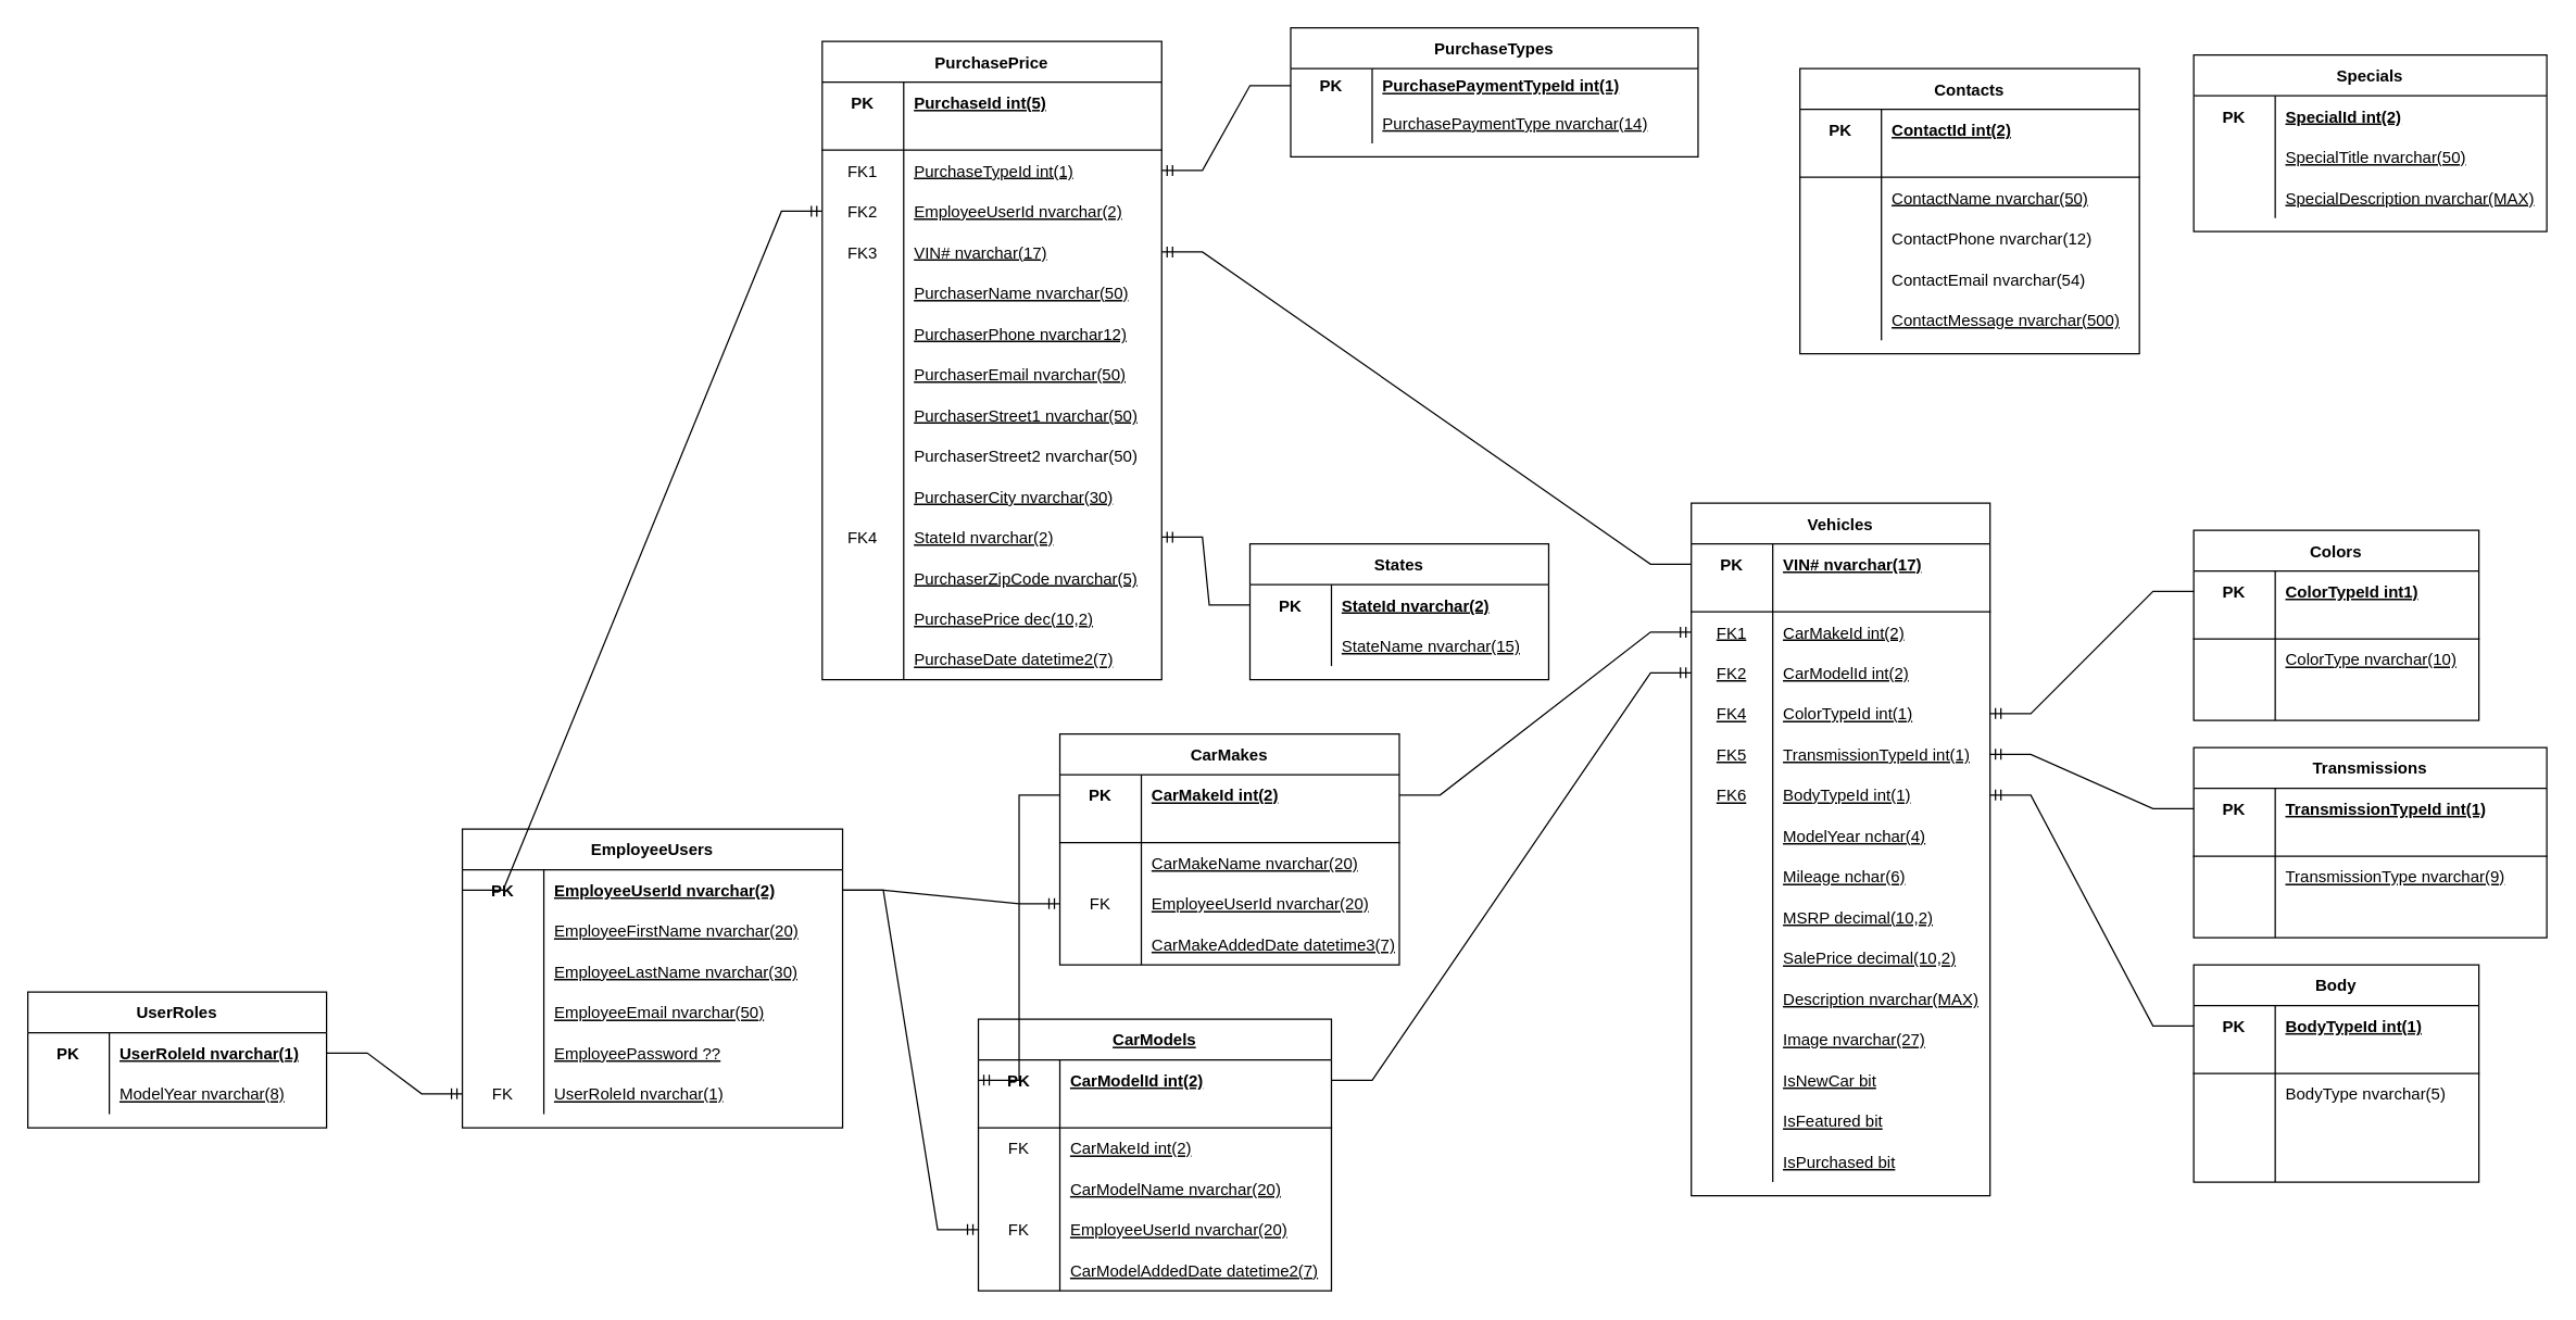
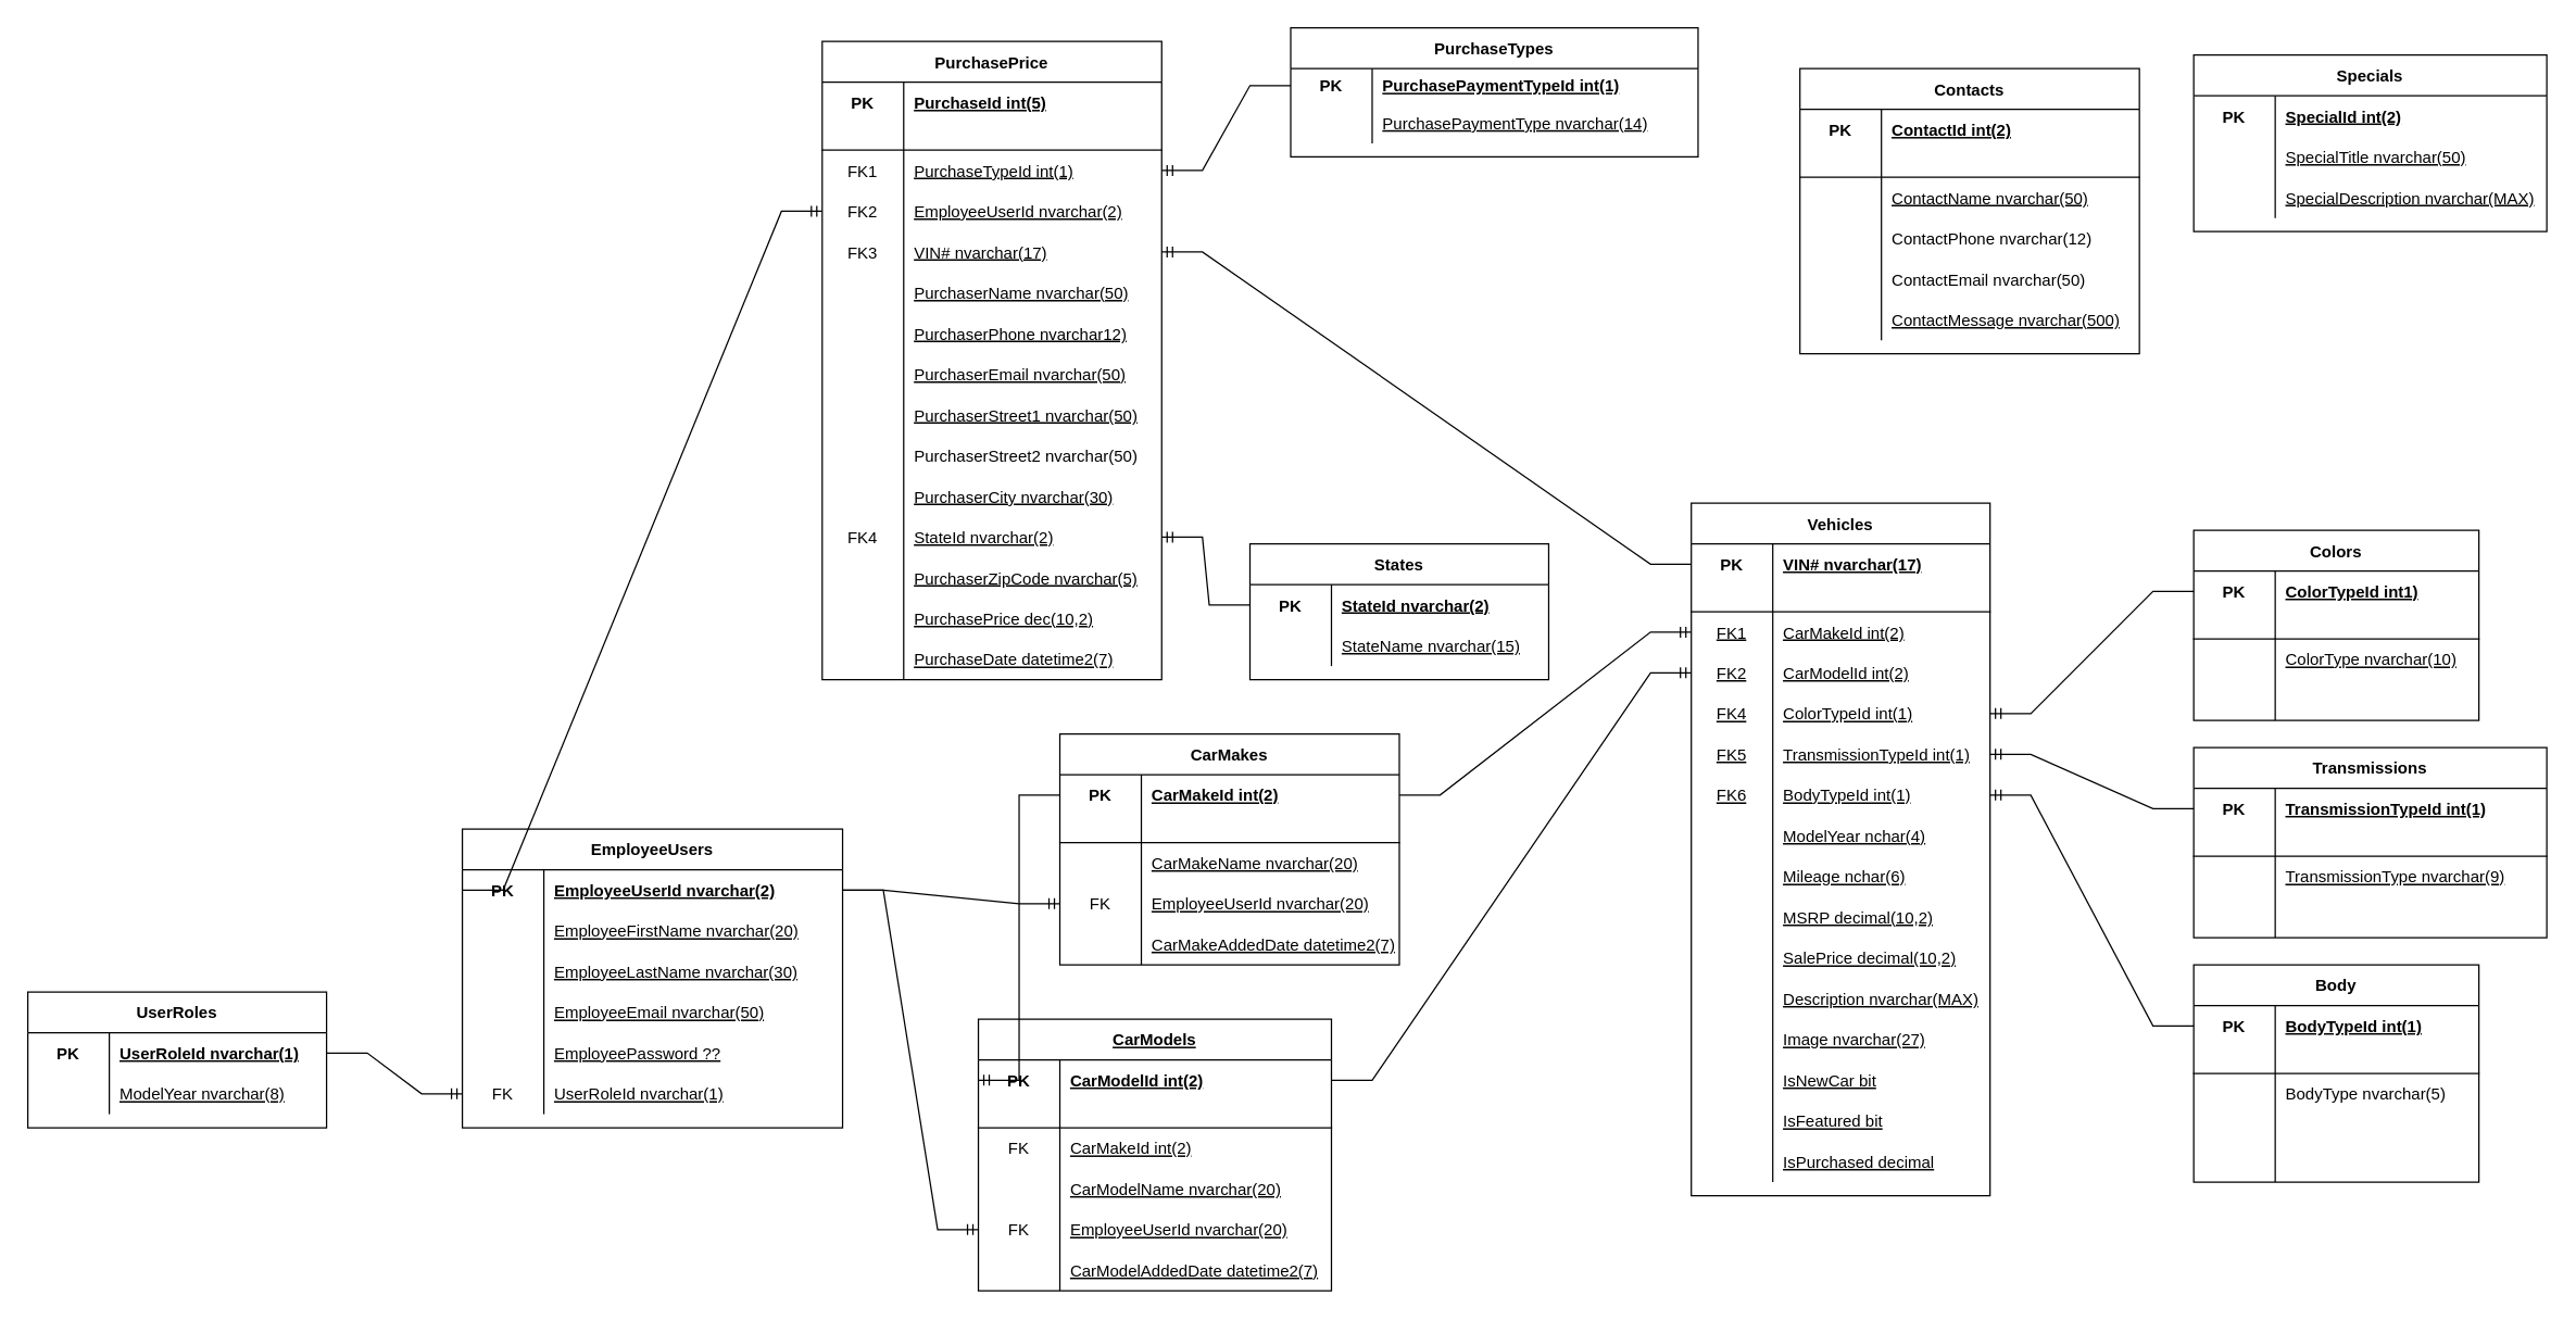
- <mxCell id="155" value="ContactEmail nvarchar(54)" style="shape=partialRectangle;connectable=0;fillColor=none;top=0;left=0;bottom=0;right=0;align=left;spacingLeft=6;overflow=hidden;fontStyle=0" parent="153" vertex="1"><mxGeometry x="60" width="190" height="30" as="geometry"><mxRectangle width="190" height="30" as="alternateBounds" /></mxGeometry></mxCell>
+ <mxCell id="155" value="ContactEmail nvarchar(50)" style="shape=partialRectangle;connectable=0;fillColor=none;top=0;left=0;bottom=0;right=0;align=left;spacingLeft=6;overflow=hidden;fontStyle=0" parent="153" vertex="1"><mxGeometry x="60" width="190" height="30" as="geometry"><mxRectangle width="190" height="30" as="alternateBounds" /></mxGeometry></mxCell>
- <mxCell id="17" value="CarMakeAddedDate datetime3(7)" style="shape=partialRectangle;connectable=0;fillColor=none;top=0;left=0;bottom=0;right=0;align=left;spacingLeft=6;overflow=hidden;fontStyle=4" parent="15" vertex="1"><mxGeometry x="60" width="190" height="30" as="geometry"><mxRectangle width="190" height="30" as="alternateBounds" /></mxGeometry></mxCell>
+ <mxCell id="17" value="CarMakeAddedDate datetime2(7)" style="shape=partialRectangle;connectable=0;fillColor=none;top=0;left=0;bottom=0;right=0;align=left;spacingLeft=6;overflow=hidden;fontStyle=4" parent="15" vertex="1"><mxGeometry x="60" width="190" height="30" as="geometry"><mxRectangle width="190" height="30" as="alternateBounds" /></mxGeometry></mxCell>
- <mxCell id="124" value="IsPurchased bit" style="shape=partialRectangle;connectable=0;fillColor=none;top=0;left=0;bottom=0;right=0;align=left;spacingLeft=6;overflow=hidden;fontStyle=4" parent="122" vertex="1"><mxGeometry x="60" width="160" height="30" as="geometry"><mxRectangle width="160" height="30" as="alternateBounds" /></mxGeometry></mxCell>
+ <mxCell id="124" value="IsPurchased decimal" style="shape=partialRectangle;connectable=0;fillColor=none;top=0;left=0;bottom=0;right=0;align=left;spacingLeft=6;overflow=hidden;fontStyle=4" parent="122" vertex="1"><mxGeometry x="60" width="160" height="30" as="geometry"><mxRectangle width="160" height="30" as="alternateBounds" /></mxGeometry></mxCell>
